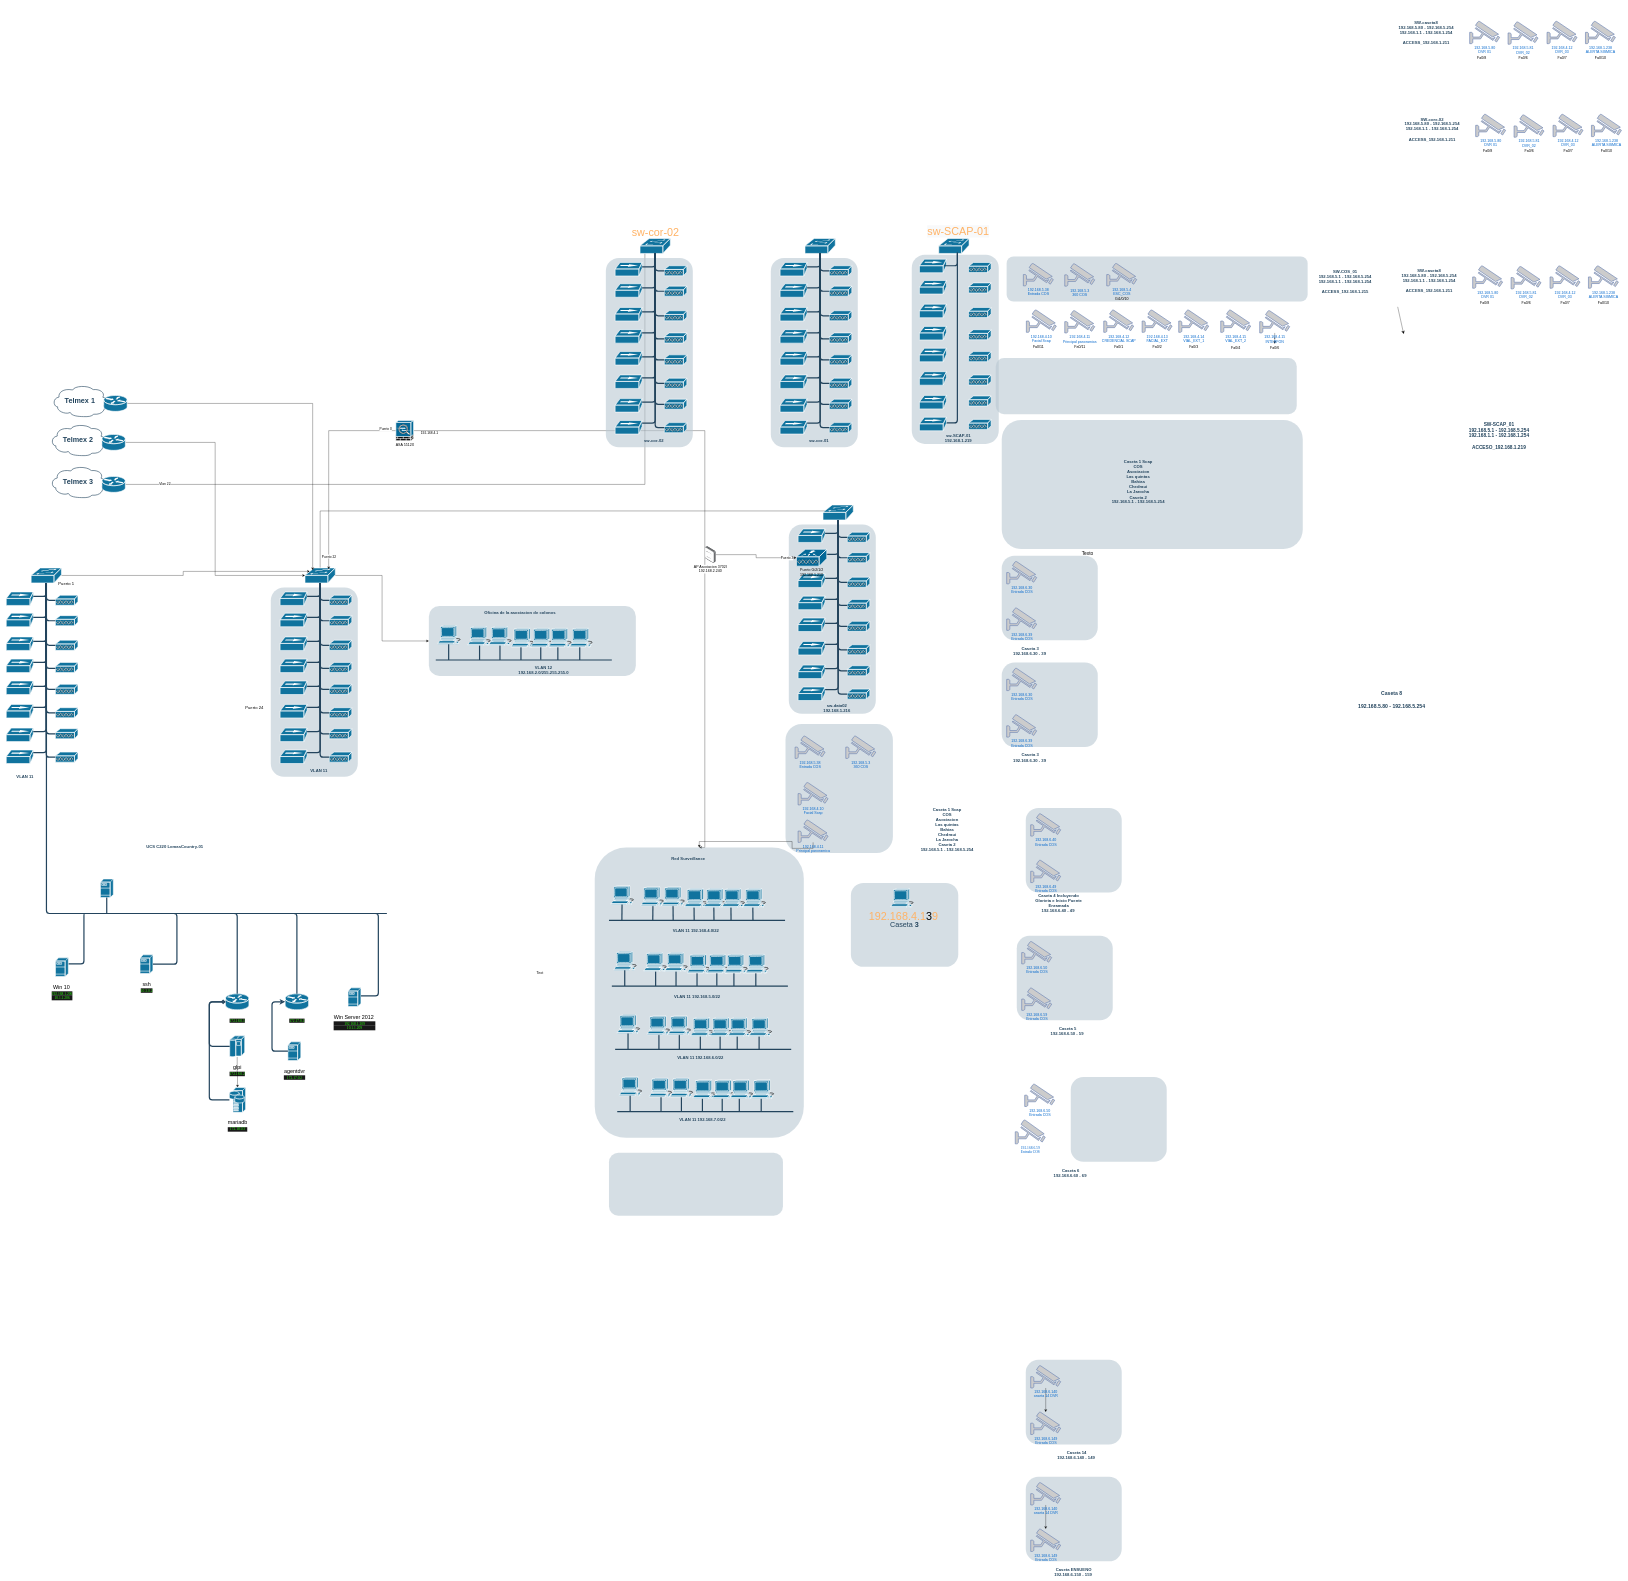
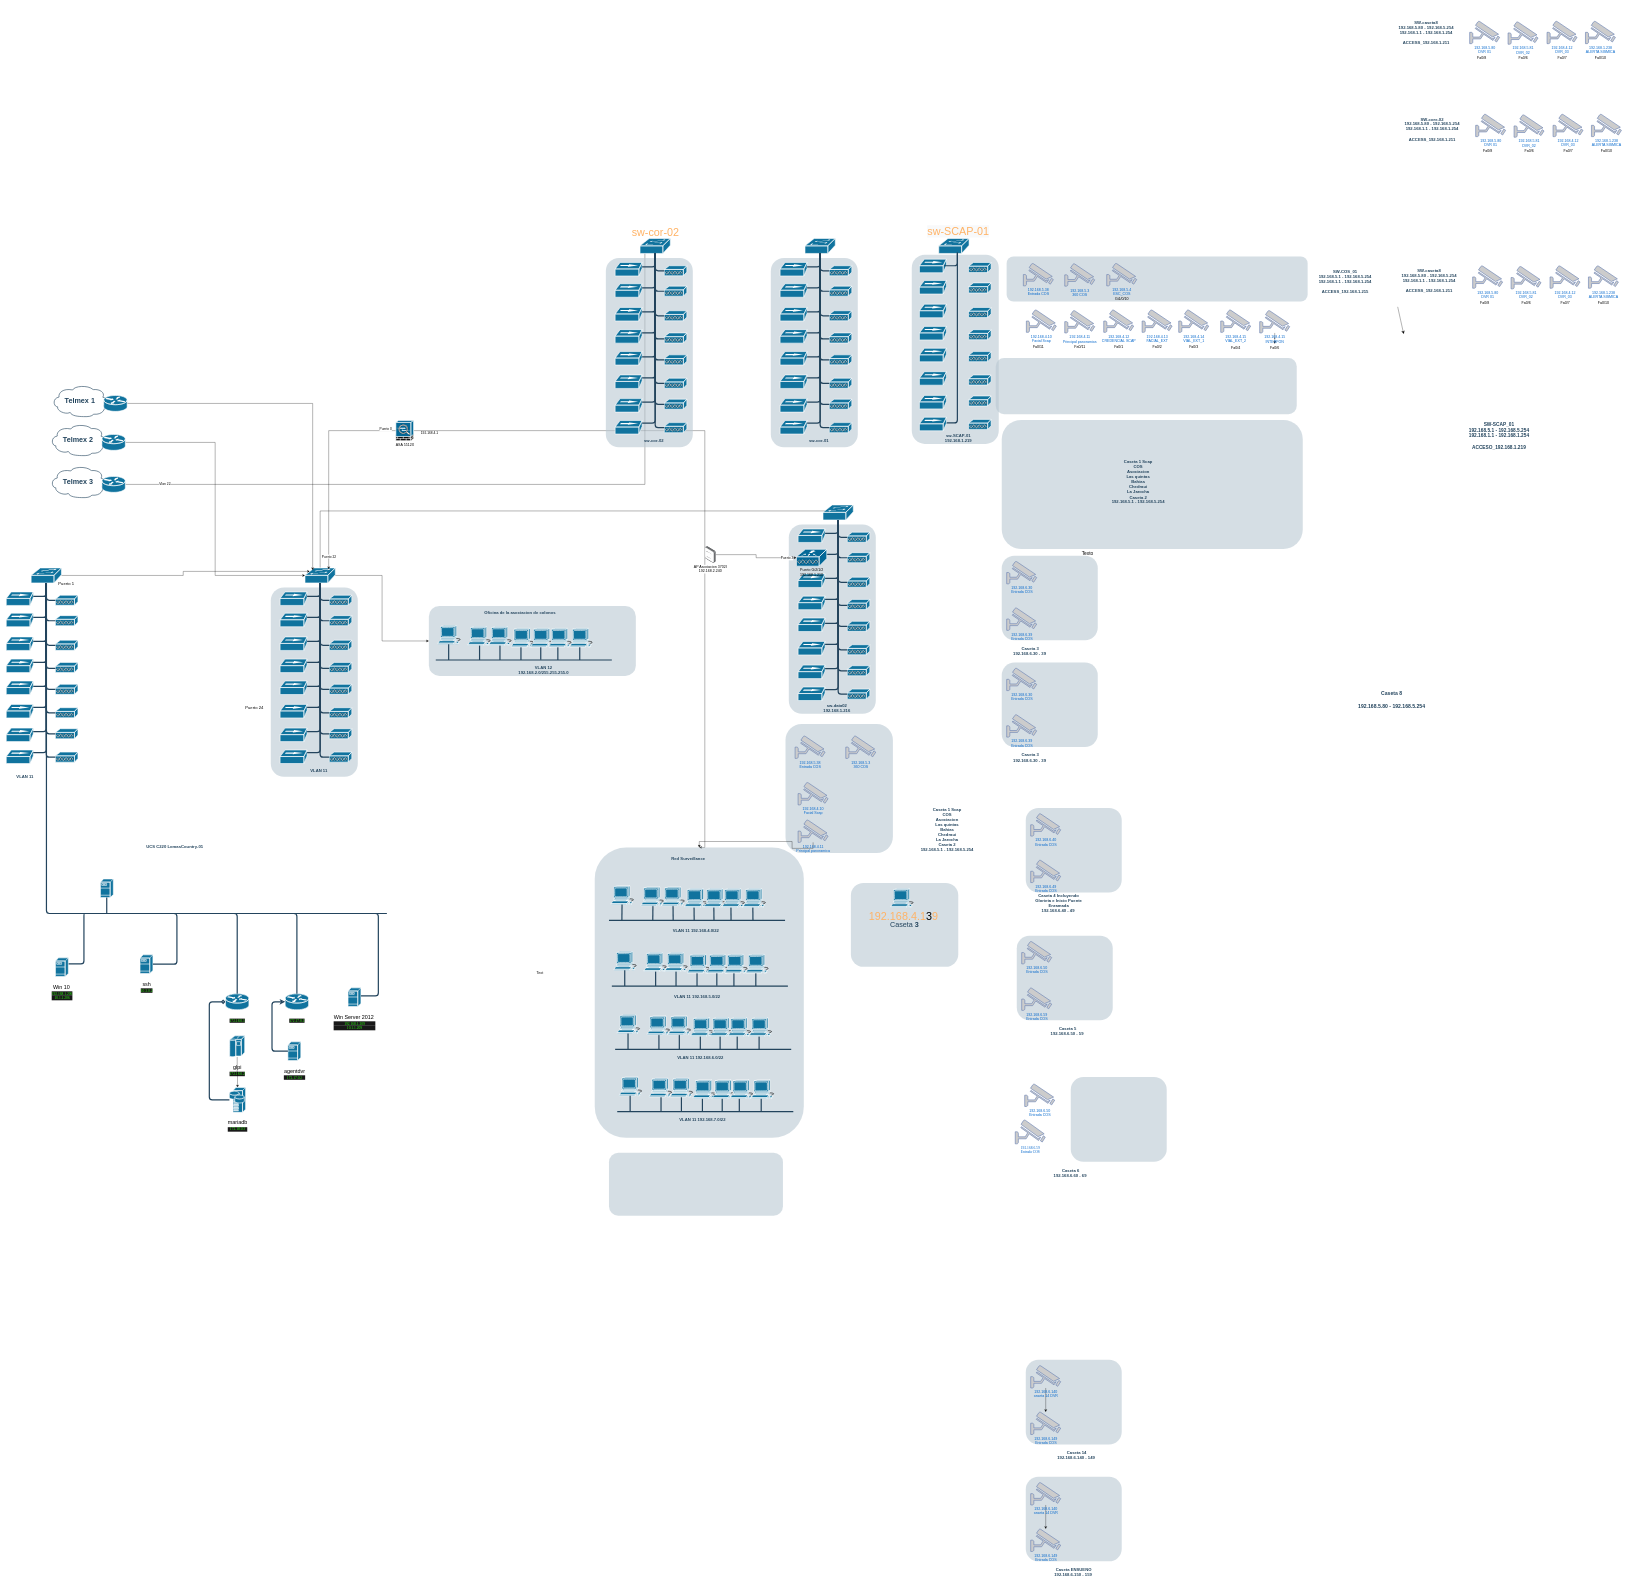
- <mxCell id="127" value="" style="edgeStyle=elbowEdgeStyle;elbow=horizontal;endArrow=none;html=1;strokeColor=#23445D;endFill=0;strokeWidth=4;rounded=1;entryX=0;entryY=0.5;entryDx=0;entryDy=0;entryPerimeter=0;exitX=0;exitY=0.5;exitDx=0;exitDy=0;exitPerimeter=0;" parent="1" source="10" target="125" edge="1"><mxGeometry width="100" height="100" relative="1" as="geometry"><mxPoint x="774" y="3676.5" as="sourcePoint" /><mxPoint x="764.5" y="3339.5" as="targetPoint" /><Array as="points"><mxPoint x="697" y="3413" /><mxPoint x="717" y="3303" /></Array></mxGeometry></mxCell>
